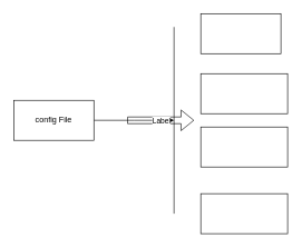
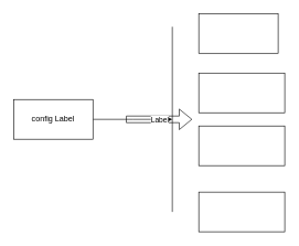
- <mxCell id="3" value="config File" style="rounded=0;whiteSpace=wrap;html=1;" vertex="1" parent="1"><mxGeometry x="20" y="150" width="120" height="60" as="geometry" /></mxCell>
+ <mxCell id="3" value="config Label" style="rounded=0;whiteSpace=wrap;html=1;" vertex="1" parent="1"><mxGeometry x="20" y="150" width="120" height="60" as="geometry" /></mxCell>
